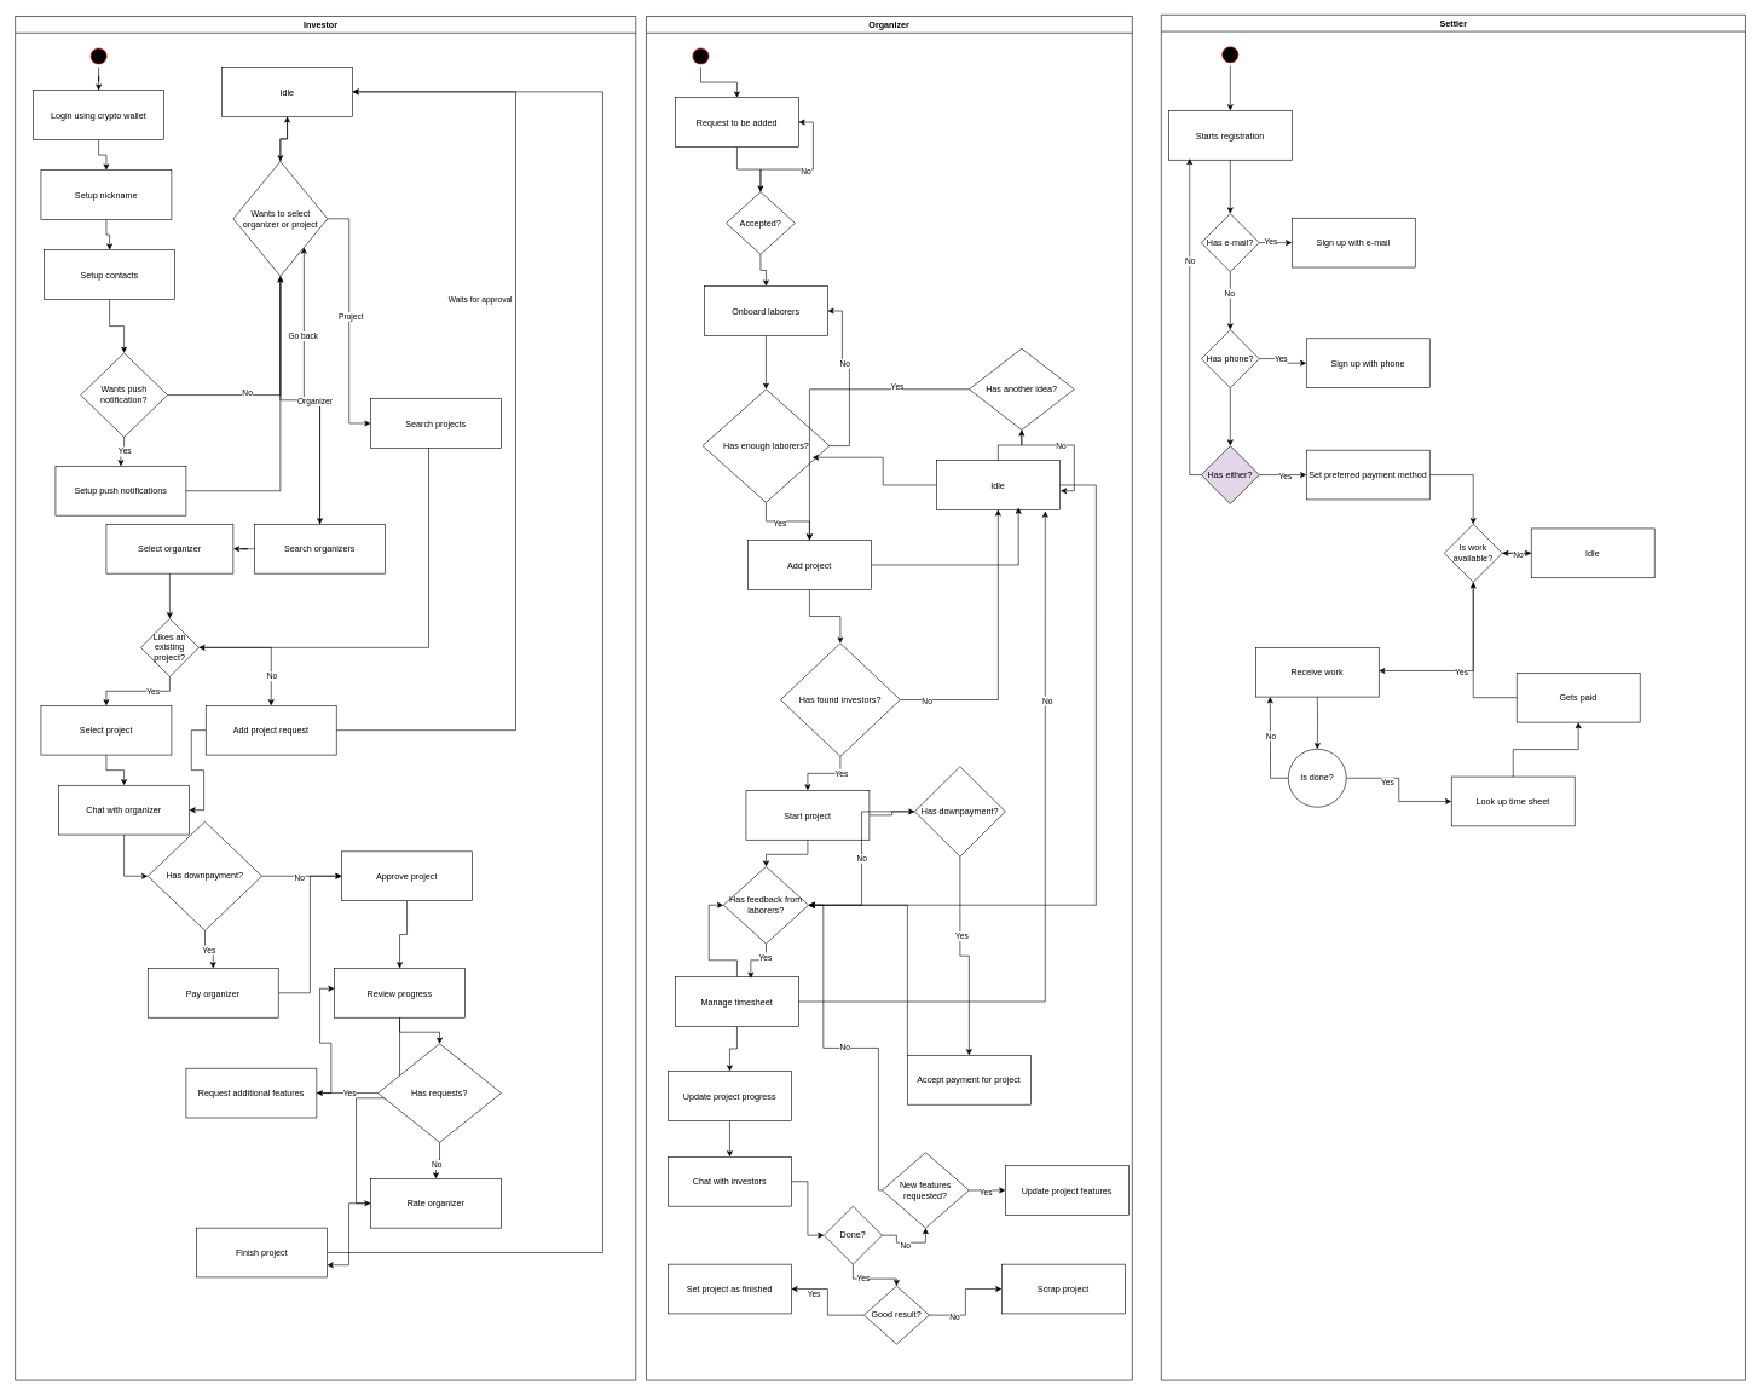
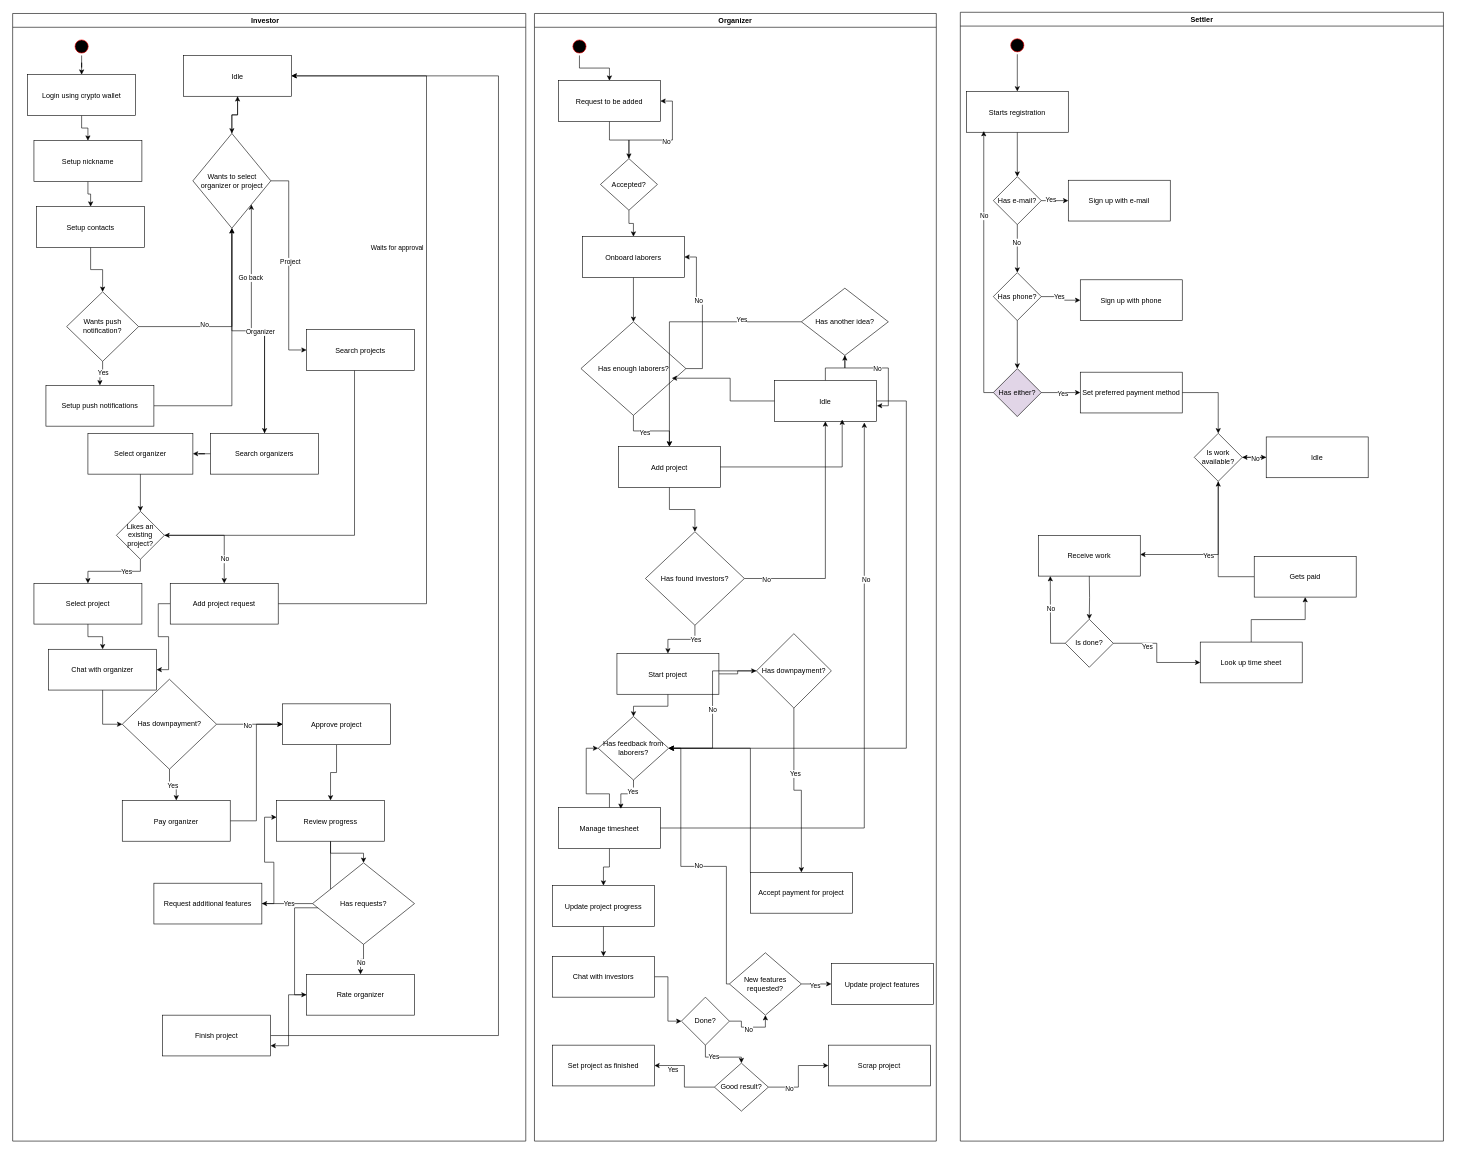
- <mxCell id="179" value="Is done?" style="ellipse;whiteSpace=wrap;html=1;" vertex="1" parent="141"><mxGeometry x="175" y="1012" width="80" height="80" as="geometry" /></mxCell>
+ <mxCell id="179" value="Is done?" style="rhombus;whiteSpace=wrap;html=1;" vertex="1" parent="141"><mxGeometry x="175" y="1012" width="80" height="80" as="geometry" /></mxCell>
